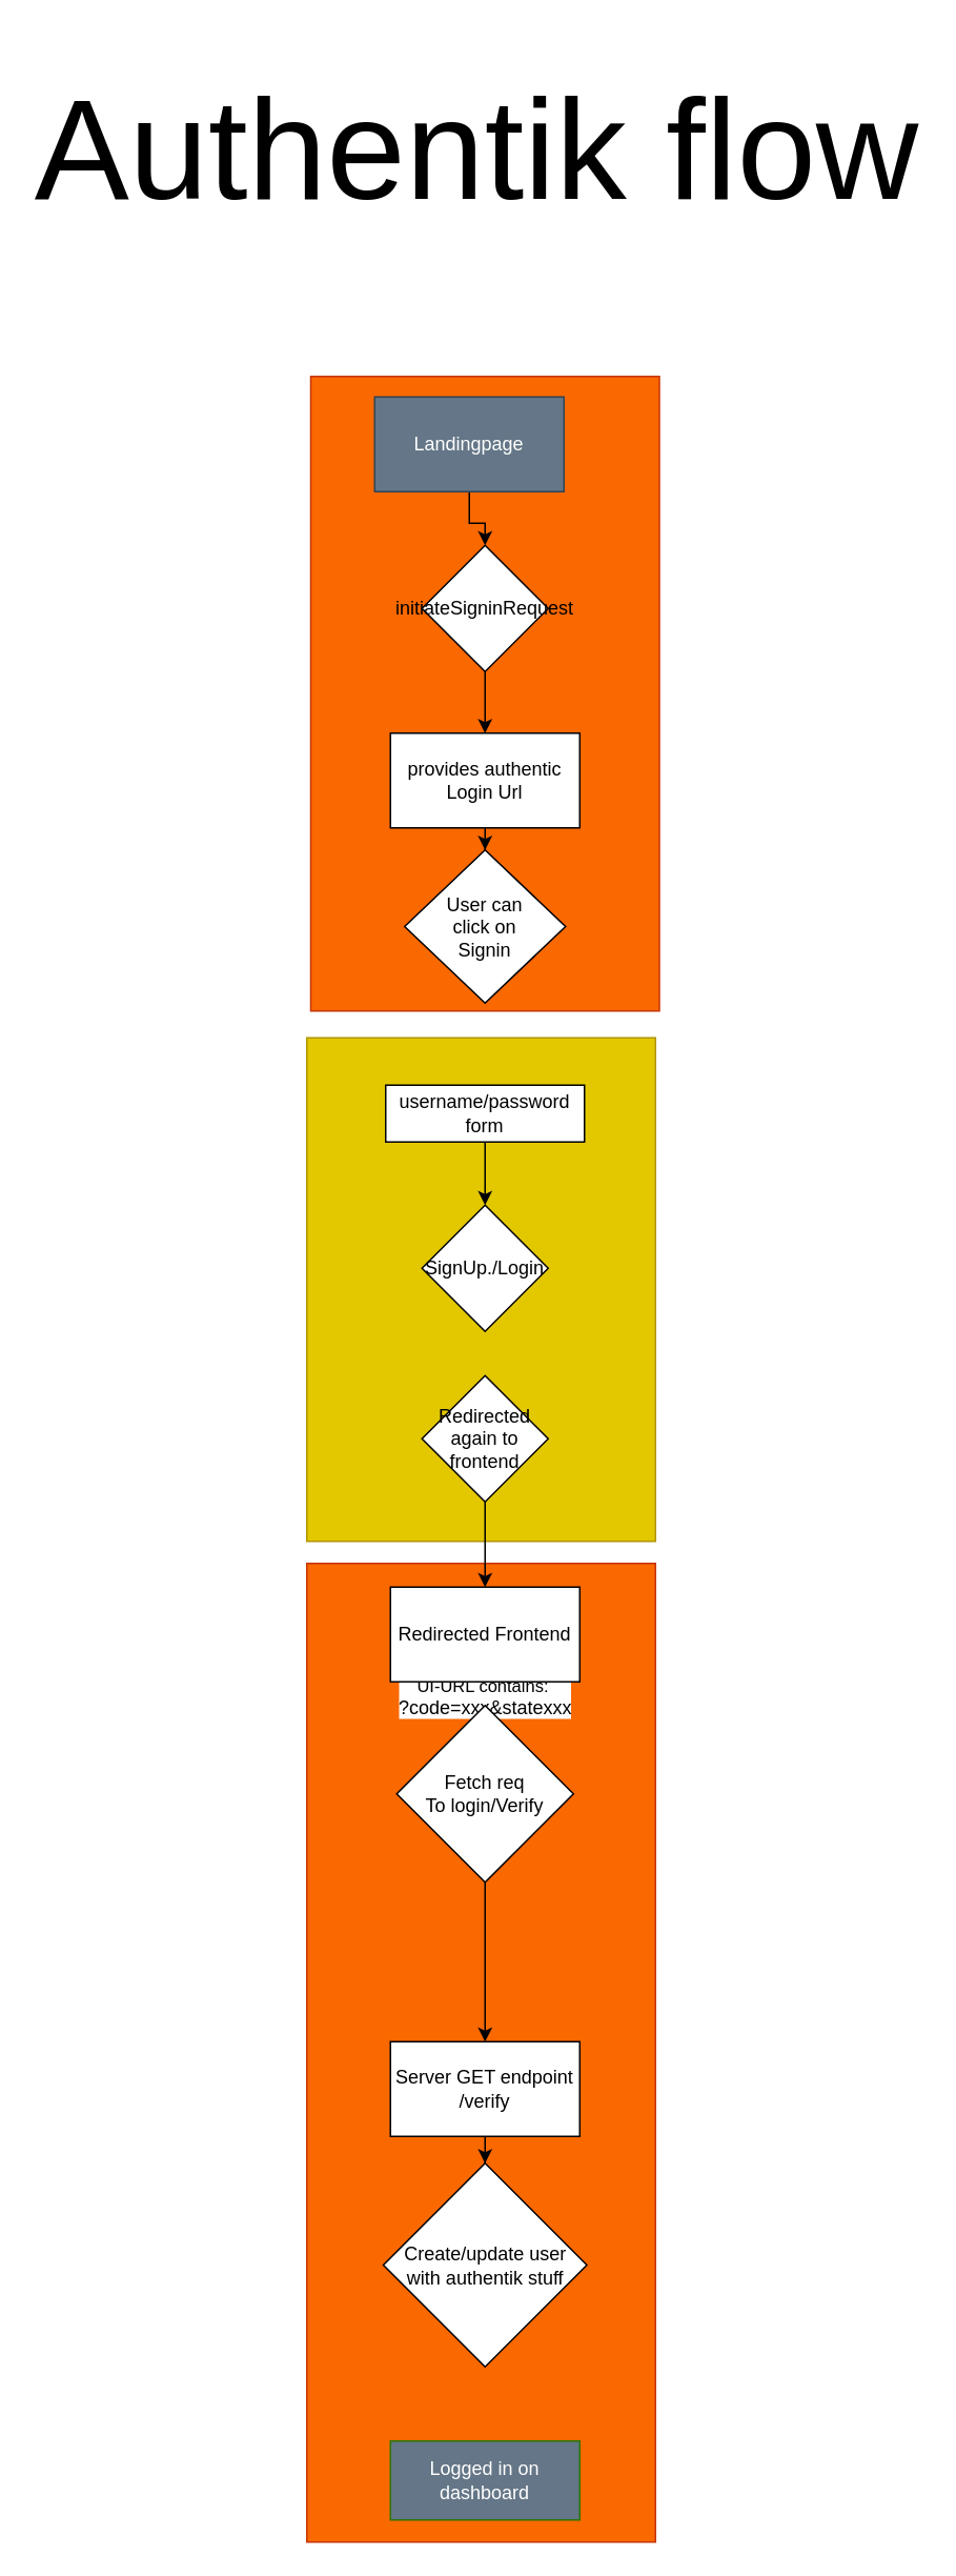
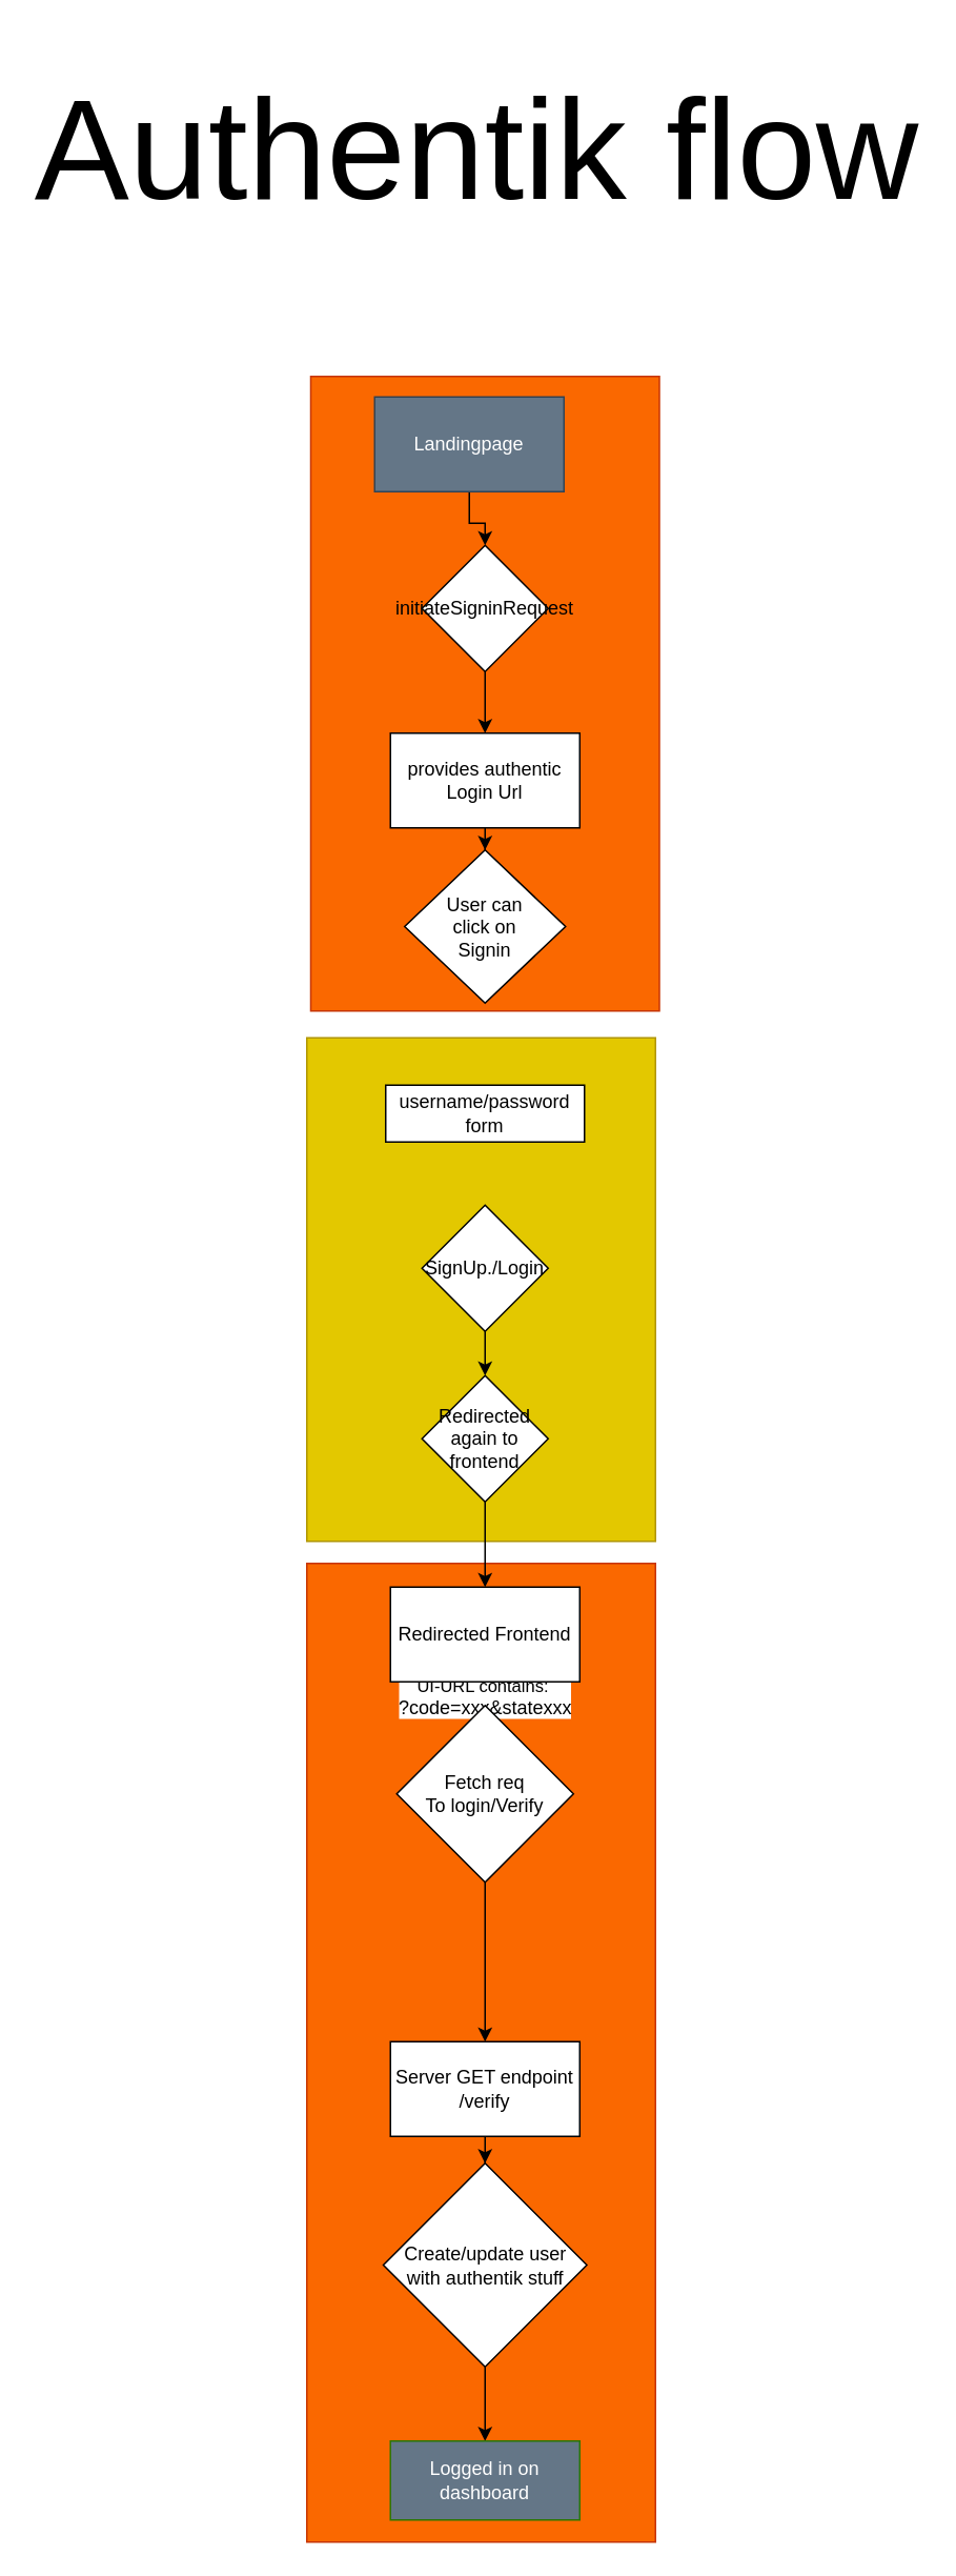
- <mxCell id="12" value="" style="edgeStyle=orthogonalEdgeStyle;rounded=0;orthogonalLoop=1;jettySize=auto;html=1;" parent="1" source="13" target="15" edge="1"><mxGeometry relative="1" as="geometry" /></mxCell>
+ <mxCell id="14" value="" style="edgeStyle=orthogonalEdgeStyle;rounded=0;orthogonalLoop=1;jettySize=auto;html=1;" parent="1" source="15" target="17" edge="1"><mxGeometry relative="1" as="geometry" /></mxCell>
+ <mxCell id="25" value="" style="edgeStyle=orthogonalEdgeStyle;rounded=0;orthogonalLoop=1;jettySize=auto;html=1;entryX=0.5;entryY=0;entryDx=0;entryDy=0;" parent="1" source="26" target="27" edge="1"><mxGeometry relative="1" as="geometry"><mxPoint x="307" y="1531" as="targetPoint" /></mxGeometry></mxCell>
